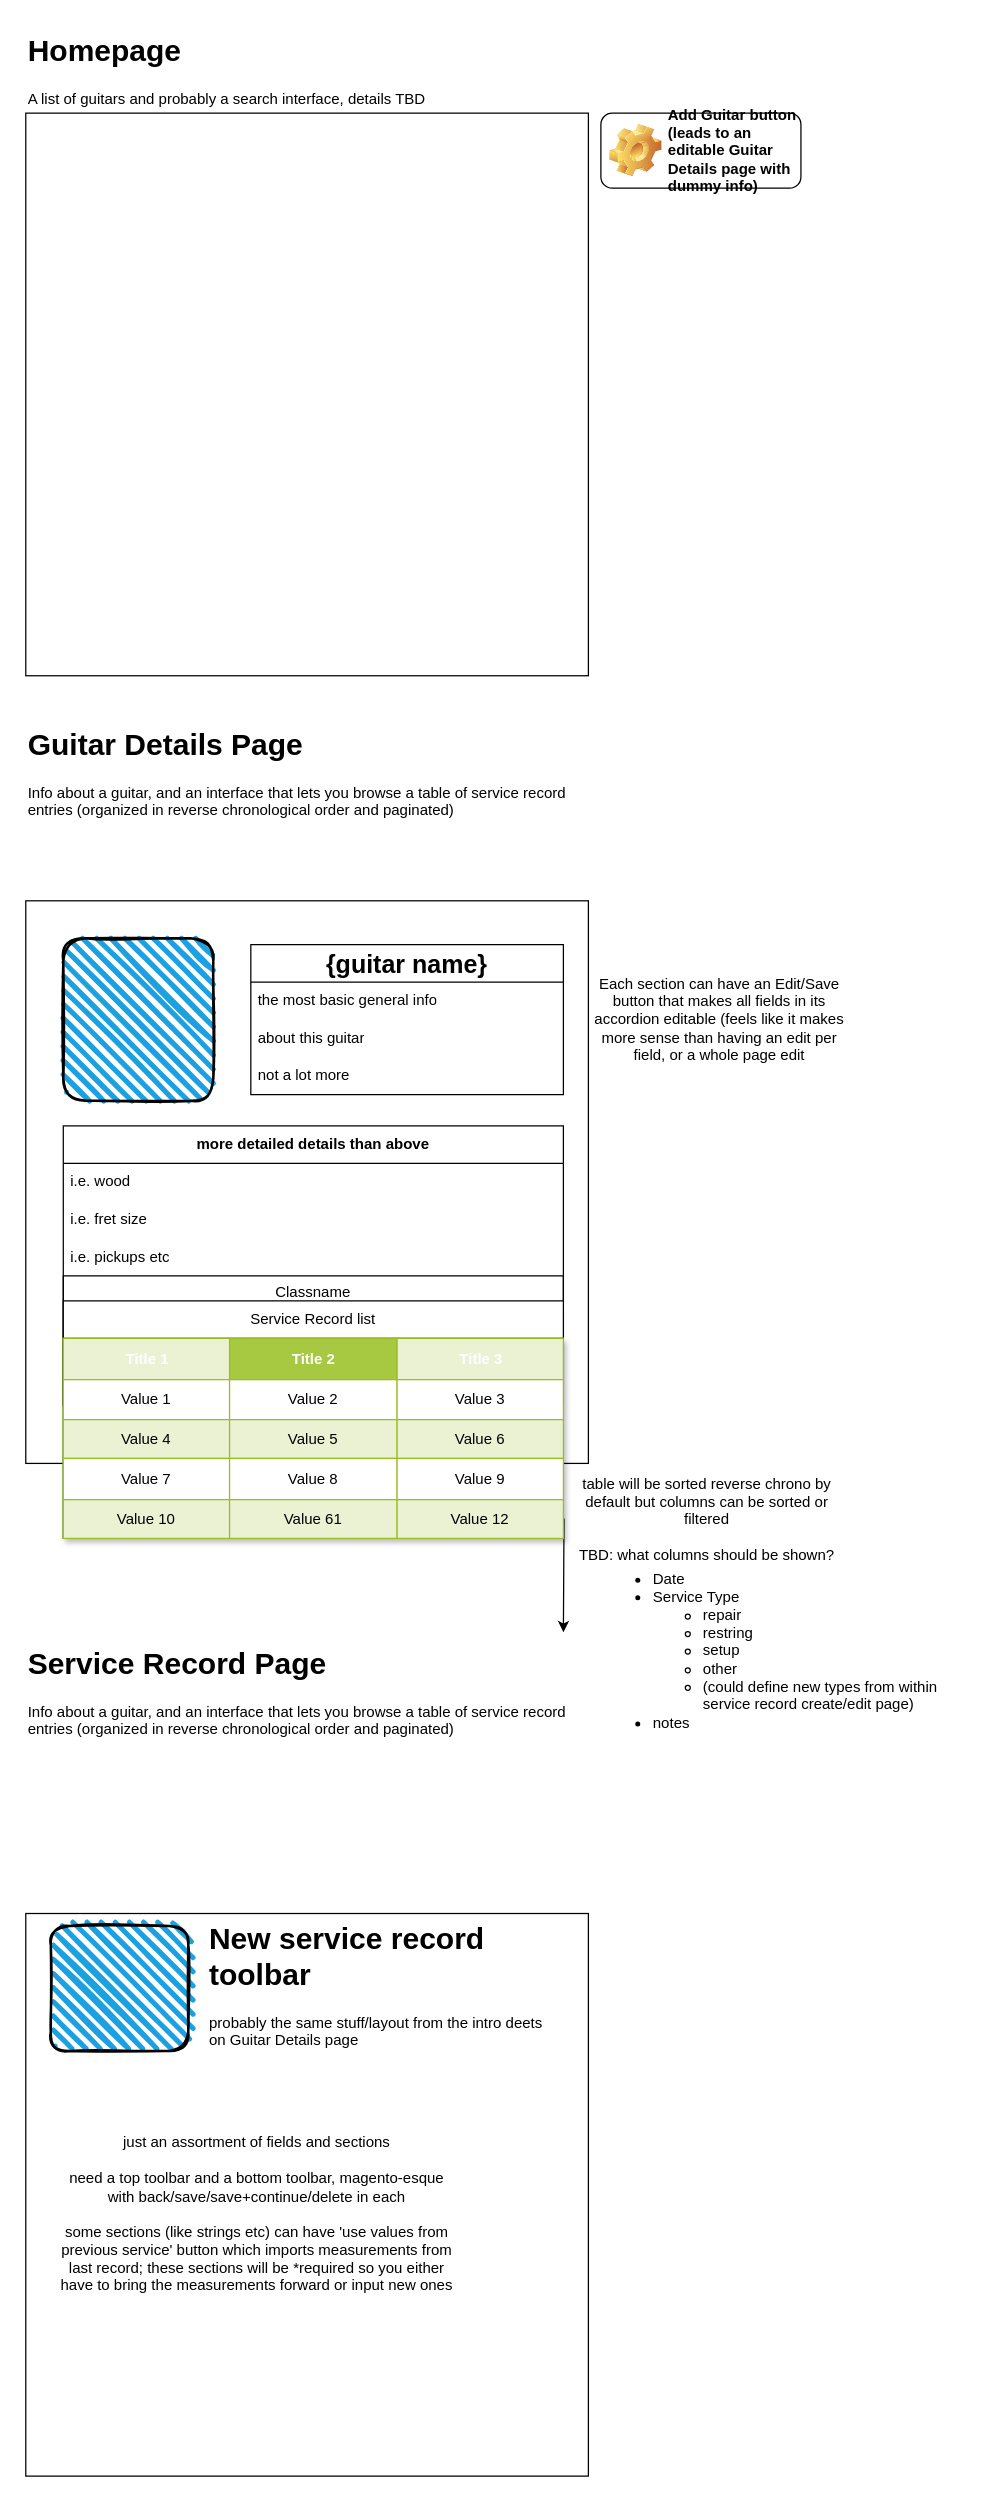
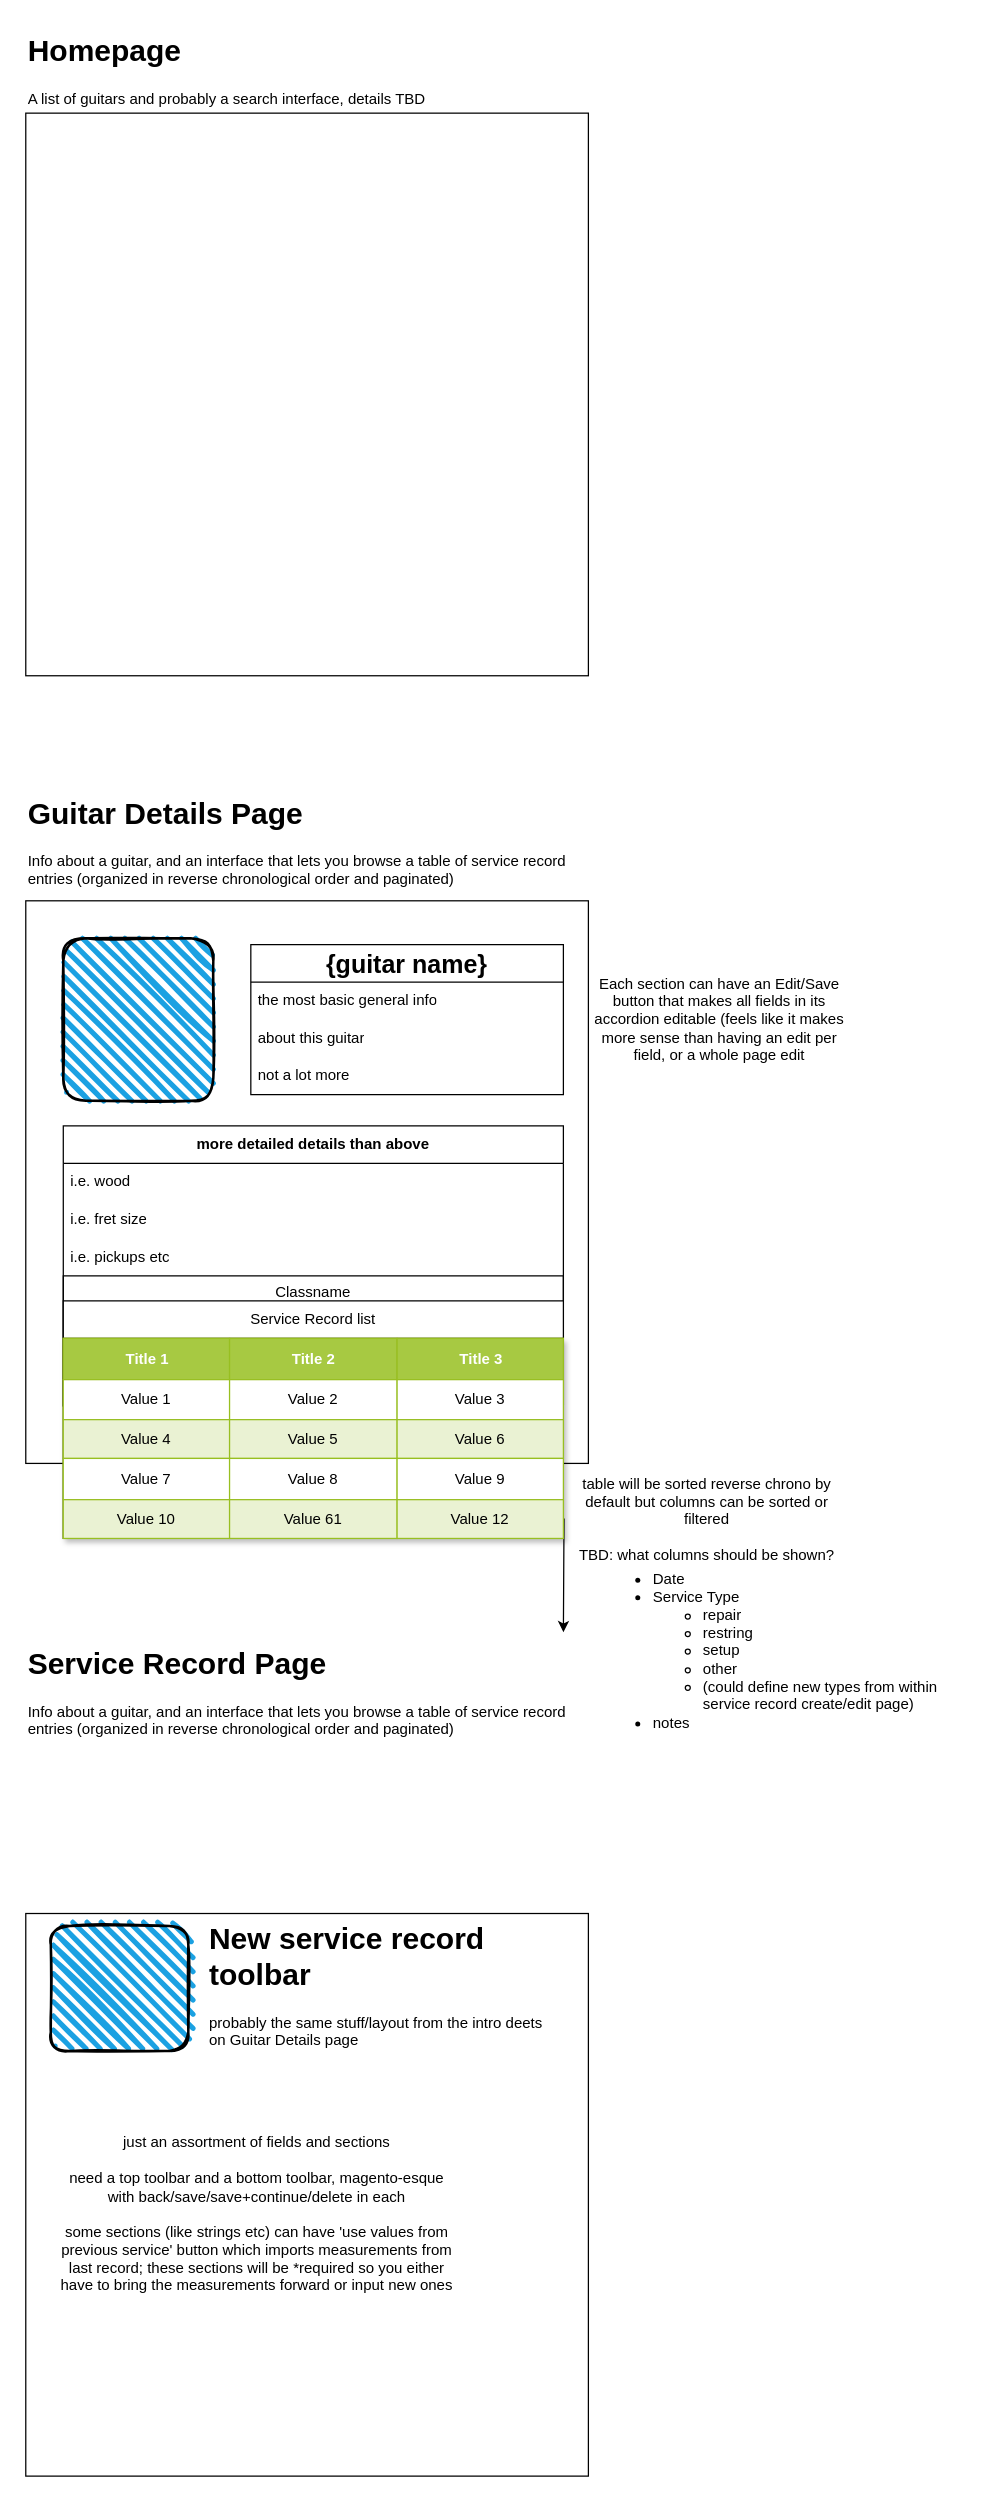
- <mxCell id="42" value="Add Guitar button (leads to an editable Guitar Details page with dummy info)" style="label;whiteSpace=wrap;html=1;image=img/clipart/Gear_128x128.png" vertex="1" parent="1"><mxGeometry x="480" y="90" width="160" height="60" as="geometry" /></mxCell>
- <mxCell id="5" value="&lt;h1 style=&quot;margin-top: 0px;&quot;&gt;Guitar Details Page&lt;/h1&gt;&lt;p&gt;Info about a guitar, and an interface that lets you browse a table of service record entries (organized in reverse chronological order and paginated)&lt;/p&gt;" style="text;html=1;whiteSpace=wrap;overflow=hidden;rounded=0;" vertex="1" parent="1"><mxGeometry x="20" y="575" width="450" height="90" as="geometry" /></mxCell>
+ <mxCell id="5" value="&lt;h1 style=&quot;margin-top: 0px;&quot;&gt;Guitar Details Page&lt;/h1&gt;&lt;p&gt;Info about a guitar, and an interface that lets you browse a table of service record entries (organized in reverse chronological order and paginated)&lt;/p&gt;" style="text;html=1;whiteSpace=wrap;overflow=hidden;rounded=0;" vertex="1" parent="1"><mxGeometry x="20" y="630" width="450" height="90" as="geometry" /></mxCell>
- <mxCell id="23" value="Title 1" style="connectable=0;recursiveResize=0;strokeColor=inherit;fillColor=#eaf2d3;align=center;fontStyle=1;fontColor=#FFFFFF;html=1;" vertex="1" parent="22"><mxGeometry width="133" height="33" as="geometry"><mxRectangle width="133" height="33" as="alternateBounds" /></mxGeometry></mxCell>
+ <mxCell id="23" value="Title 1" style="connectable=0;recursiveResize=0;strokeColor=inherit;fillColor=#A7C942;align=center;fontStyle=1;fontColor=#FFFFFF;html=1;" vertex="1" parent="22"><mxGeometry width="133" height="33" as="geometry"><mxRectangle width="133" height="33" as="alternateBounds" /></mxGeometry></mxCell>
- <mxCell id="25" value="Title 3" style="connectable=0;recursiveResize=0;strokeColor=inherit;fillColor=#eaf2d3;align=center;fontStyle=1;fontColor=#FFFFFF;html=1;" vertex="1" parent="22"><mxGeometry x="267" width="133" height="33" as="geometry"><mxRectangle width="133" height="33" as="alternateBounds" /></mxGeometry></mxCell>
+ <mxCell id="25" value="Title 3" style="connectable=0;recursiveResize=0;strokeColor=inherit;fillColor=#A7C942;align=center;fontStyle=1;fontColor=#FFFFFF;html=1;" vertex="1" parent="22"><mxGeometry x="267" width="133" height="33" as="geometry"><mxRectangle width="133" height="33" as="alternateBounds" /></mxGeometry></mxCell>
